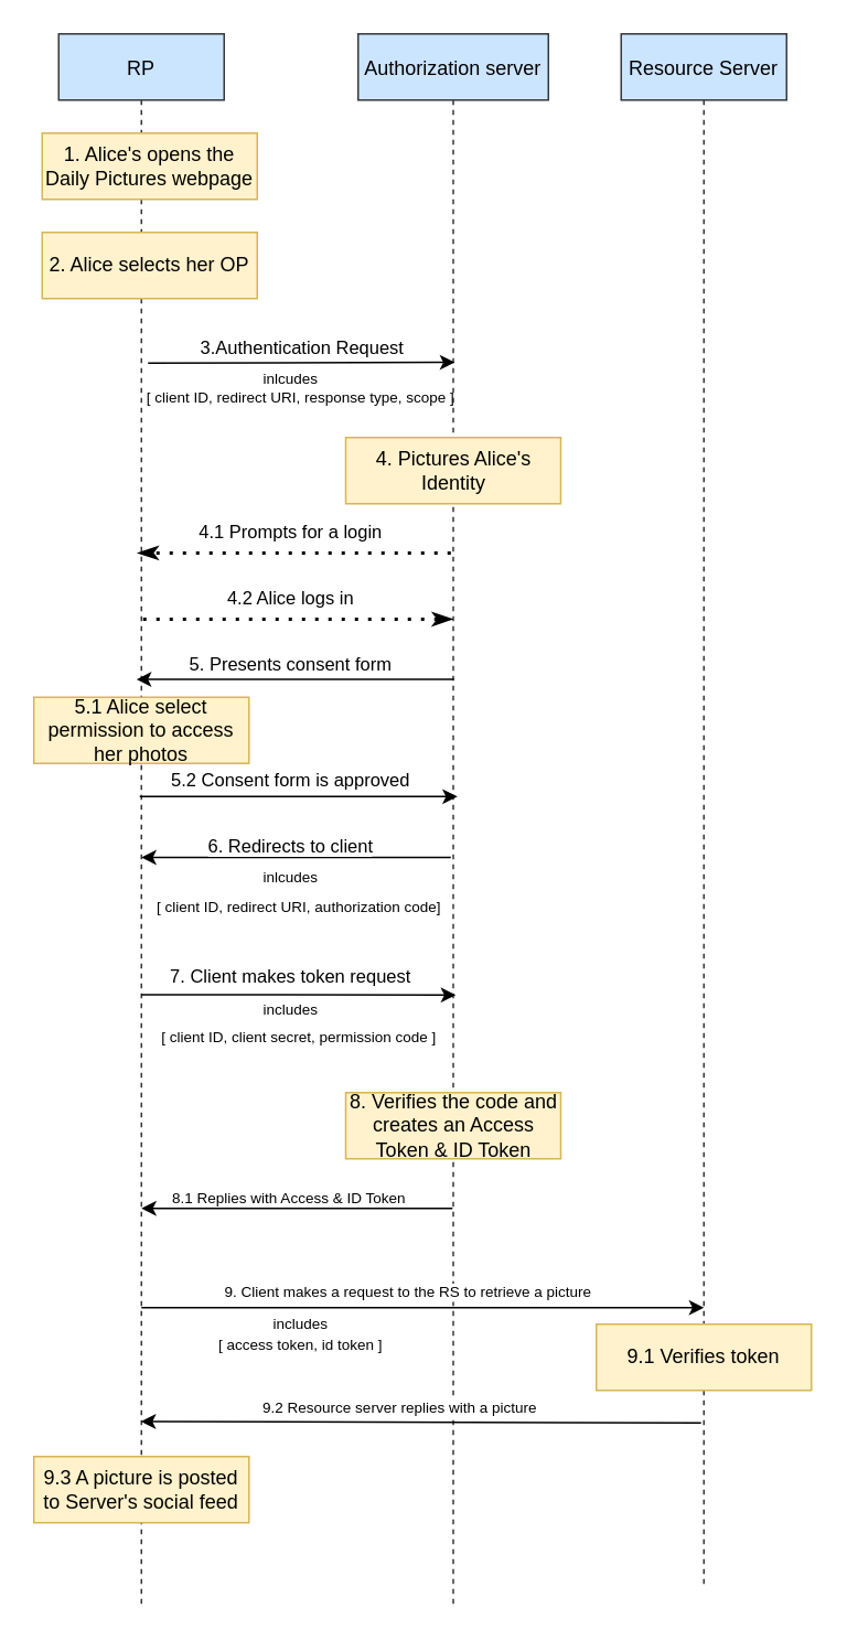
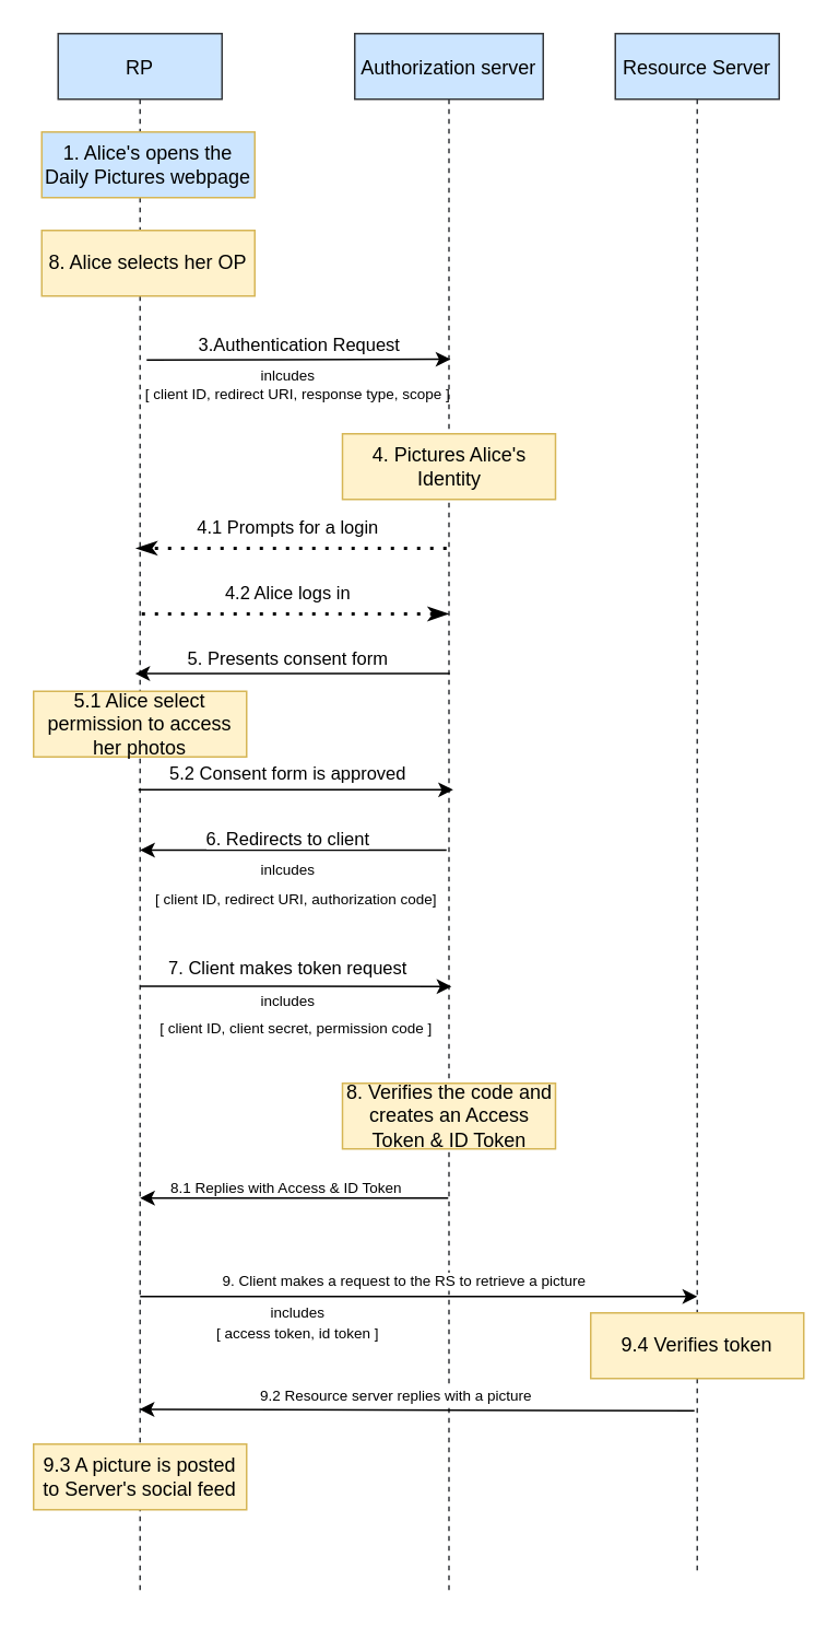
- <mxCell id="7" value="1. Alice's opens the Daily Pictures webpage" style="rounded=0;whiteSpace=wrap;html=1;fillColor=#fff2cc;strokeColor=#d6b656;" vertex="1" parent="1"><mxGeometry x="25" y="80" width="130" height="40" as="geometry" /></mxCell>
+ <mxCell id="7" value="1. Alice's opens the Daily Pictures webpage" style="rounded=0;whiteSpace=wrap;html=1;fillColor=#cce5ff;strokeColor=#d6b656;" vertex="1" parent="1"><mxGeometry x="25" y="80" width="130" height="40" as="geometry" /></mxCell>
- <mxCell id="6" value="2. Alice selects her OP" style="rounded=0;whiteSpace=wrap;html=1;fillColor=#fff2cc;strokeColor=#d6b656;" vertex="1" parent="1"><mxGeometry x="25" y="140" width="130" height="40" as="geometry" /></mxCell>
+ <mxCell id="6" value="8. Alice selects her OP" style="rounded=0;whiteSpace=wrap;html=1;fillColor=#fff2cc;strokeColor=#d6b656;" vertex="1" parent="1"><mxGeometry x="25" y="140" width="130" height="40" as="geometry" /></mxCell>
- <mxCell id="28" value="9.1 Verifies token" style="rounded=0;whiteSpace=wrap;html=1;fillColor=#fff2cc;strokeColor=#d6b656;" vertex="1" parent="1"><mxGeometry x="360" y="800" width="130" height="40" as="geometry" /></mxCell>
+ <mxCell id="28" value="9.4 Verifies token" style="rounded=0;whiteSpace=wrap;html=1;fillColor=#fff2cc;strokeColor=#d6b656;" vertex="1" parent="1"><mxGeometry x="360" y="800" width="130" height="40" as="geometry" /></mxCell>
